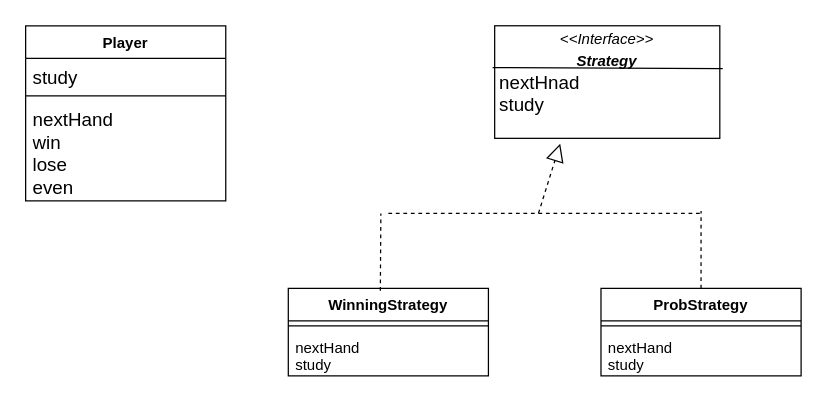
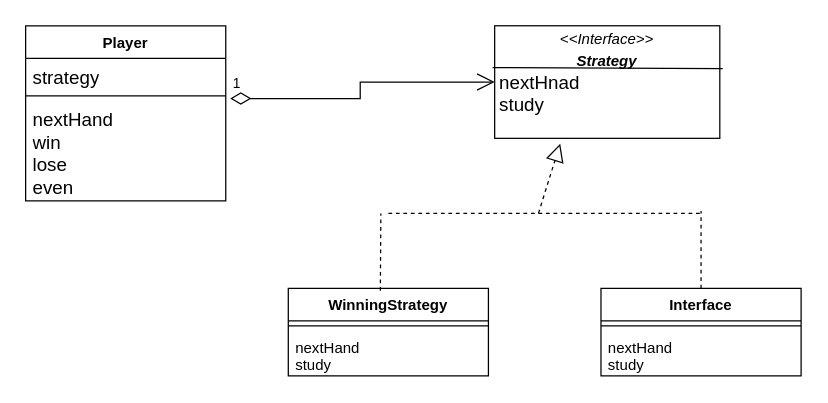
- <mxCell id="3" value="&lt;font style=&quot;vertical-align: inherit;&quot;&gt;&lt;font style=&quot;vertical-align: inherit; font-size: 15px;&quot;&gt;study&lt;/font&gt;&lt;/font&gt;" style="text;strokeColor=none;fillColor=none;align=left;verticalAlign=top;spacingLeft=4;spacingRight=4;overflow=hidden;rotatable=0;points=[[0,0.5],[1,0.5]];portConstraint=eastwest;whiteSpace=wrap;html=1;" vertex="1" parent="2"><mxGeometry y="26" width="160" height="26" as="geometry" /></mxCell>
+ <mxCell id="3" value="&lt;font style=&quot;vertical-align: inherit;&quot;&gt;&lt;font style=&quot;vertical-align: inherit; font-size: 15px;&quot;&gt;strategy&lt;/font&gt;&lt;/font&gt;" style="text;strokeColor=none;fillColor=none;align=left;verticalAlign=top;spacingLeft=4;spacingRight=4;overflow=hidden;rotatable=0;points=[[0,0.5],[1,0.5]];portConstraint=eastwest;whiteSpace=wrap;html=1;" vertex="1" parent="2"><mxGeometry y="26" width="160" height="26" as="geometry" /></mxCell>
+ <mxCell id="14" value="1" style="endArrow=open;html=1;endSize=12;startArrow=diamondThin;startSize=14;startFill=0;edgeStyle=orthogonalEdgeStyle;align=left;verticalAlign=bottom;rounded=0;entryX=0;entryY=0.5;entryDx=0;entryDy=0;exitX=1.022;exitY=-0.023;exitDx=0;exitDy=0;exitPerimeter=0;" edge="1" parent="1" source="5" target="6"><mxGeometry x="-1" y="3" relative="1" as="geometry"><mxPoint x="170" y="120" as="sourcePoint" /><mxPoint x="330" y="120" as="targetPoint" /></mxGeometry></mxCell>
- <mxCell id="11" value="ProbStrategy" style="swimlane;fontStyle=1;align=center;verticalAlign=top;childLayout=stackLayout;horizontal=1;startSize=26;horizontalStack=0;resizeParent=1;resizeParentMax=0;resizeLast=0;collapsible=1;marginBottom=0;whiteSpace=wrap;html=1;" vertex="1" parent="1"><mxGeometry x="480" y="230" width="160" height="70" as="geometry" /></mxCell>
+ <mxCell id="11" value="Interface" style="swimlane;fontStyle=1;align=center;verticalAlign=top;childLayout=stackLayout;horizontal=1;startSize=26;horizontalStack=0;resizeParent=1;resizeParentMax=0;resizeLast=0;collapsible=1;marginBottom=0;whiteSpace=wrap;html=1;" vertex="1" parent="1"><mxGeometry x="480" y="230" width="160" height="70" as="geometry" /></mxCell>
